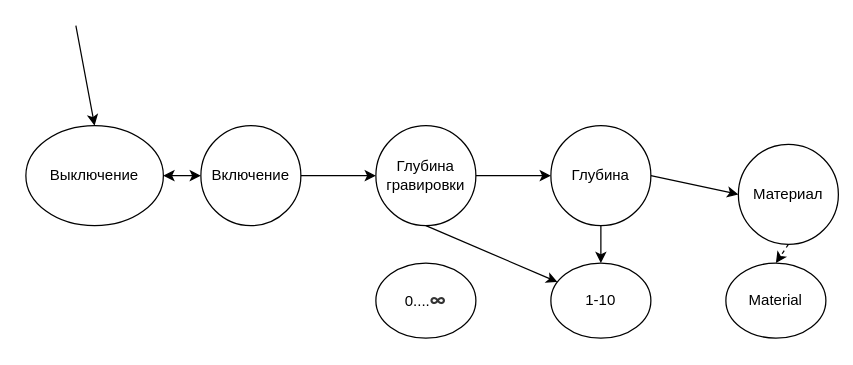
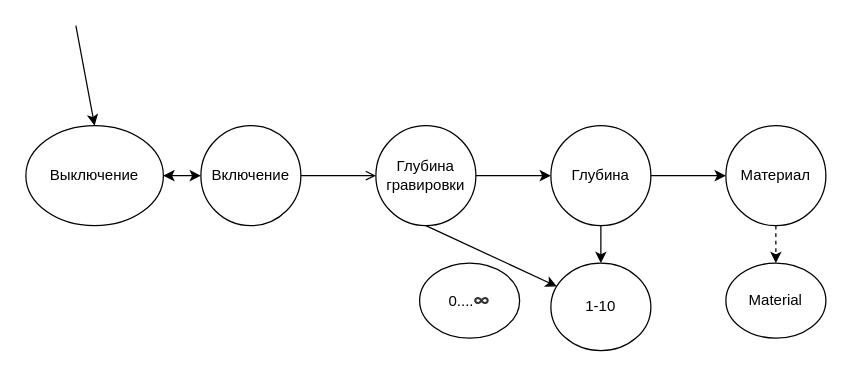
- <mxCell id="13" value="" style="endArrow=classic;html=1;rounded=0;exitX=1;exitY=0.5;exitDx=0;exitDy=0;entryX=0;entryY=0.5;entryDx=0;entryDy=0;" edge="1" parent="1" source="4" target="3"><mxGeometry width="50" height="50" relative="1" as="geometry"><mxPoint x="300" y="290" as="sourcePoint" /><mxPoint x="450" y="180" as="targetPoint" /></mxGeometry></mxCell>
+ <mxCell id="13" value="" style="endArrow=open;html=1;rounded=0;exitX=1;exitY=0.5;exitDx=0;exitDy=0;entryX=0;entryY=0.5;entryDx=0;entryDy=0;" edge="1" parent="1" source="4" target="3"><mxGeometry width="50" height="50" relative="1" as="geometry"><mxPoint x="300" y="290" as="sourcePoint" /><mxPoint x="450" y="180" as="targetPoint" /></mxGeometry></mxCell>
- <mxCell id="5" value="Материал" style="ellipse;whiteSpace=wrap;html=1;aspect=fixed;" vertex="1" parent="1"><mxGeometry x="590" y="115" width="80" height="80" as="geometry" /></mxCell>
+ <mxCell id="5" value="Материал" style="ellipse;whiteSpace=wrap;html=1;aspect=fixed;" vertex="1" parent="1"><mxGeometry x="580" y="100" width="80" height="80" as="geometry" /></mxCell>
- <mxCell id="9" value="0....&lt;strong style=&quot;color: rgb(51, 51, 51); font-family: &amp;quot;YS Text&amp;quot;, -apple-system, BlinkMacSystemFont, Arial, Helvetica, sans-serif; font-size: 13px; text-align: start; background-color: rgb(255, 255, 255);&quot; class=&quot;RichFactdown-StrongEmphasis&quot;&gt;∞&lt;/strong&gt;" style="ellipse;whiteSpace=wrap;html=1;" vertex="1" parent="1"><mxGeometry x="300" y="210" width="80" height="60" as="geometry" /></mxCell>
+ <mxCell id="9" value="0....&lt;strong style=&quot;color: rgb(51, 51, 51); font-family: &amp;quot;YS Text&amp;quot;, -apple-system, BlinkMacSystemFont, Arial, Helvetica, sans-serif; font-size: 13px; text-align: start; background-color: rgb(255, 255, 255);&quot; class=&quot;RichFactdown-StrongEmphasis&quot;&gt;∞&lt;/strong&gt;" style="ellipse;whiteSpace=wrap;html=1;" vertex="1" parent="1"><mxGeometry x="335" y="210" width="80" height="60" as="geometry" /></mxCell>
- <mxCell id="7" value="1-10" style="ellipse;whiteSpace=wrap;html=1;" vertex="1" parent="1"><mxGeometry x="440" y="210" width="80" height="60" as="geometry" /></mxCell>
+ <mxCell id="7" value="1-10" style="ellipse;whiteSpace=wrap;html=1;" vertex="1" parent="1"><mxGeometry x="440" y="210" width="80" height="70" as="geometry" /></mxCell>
